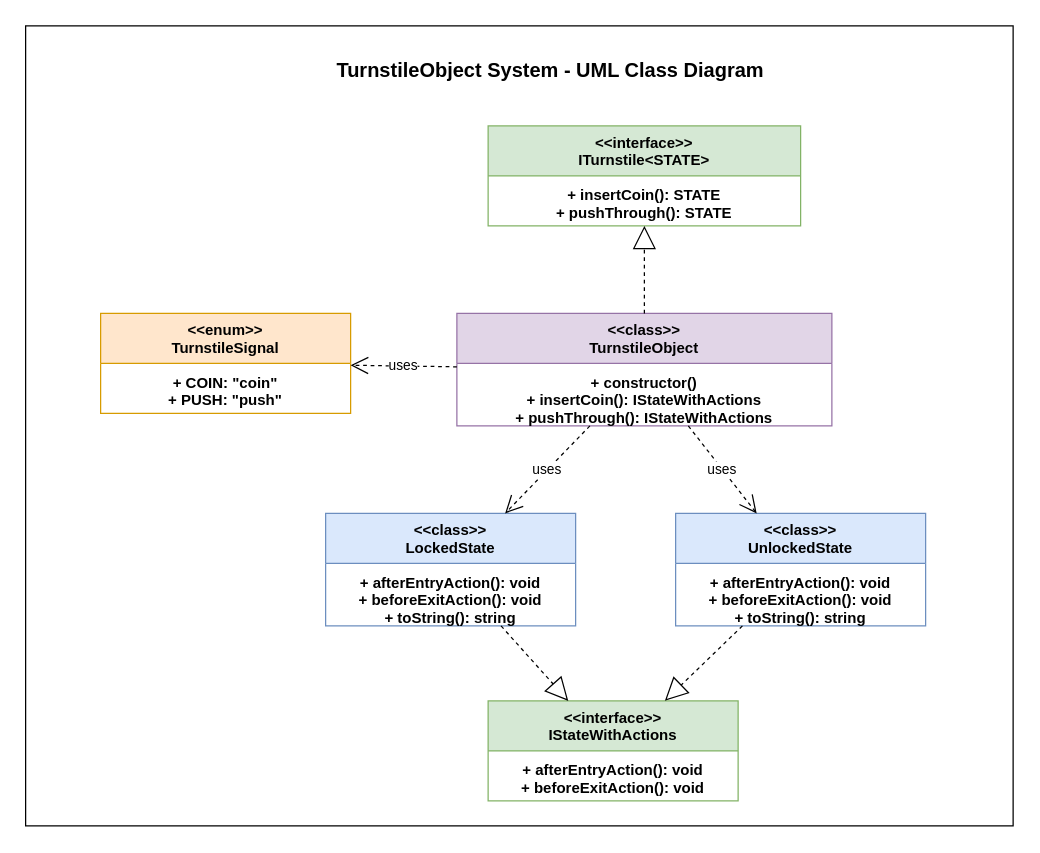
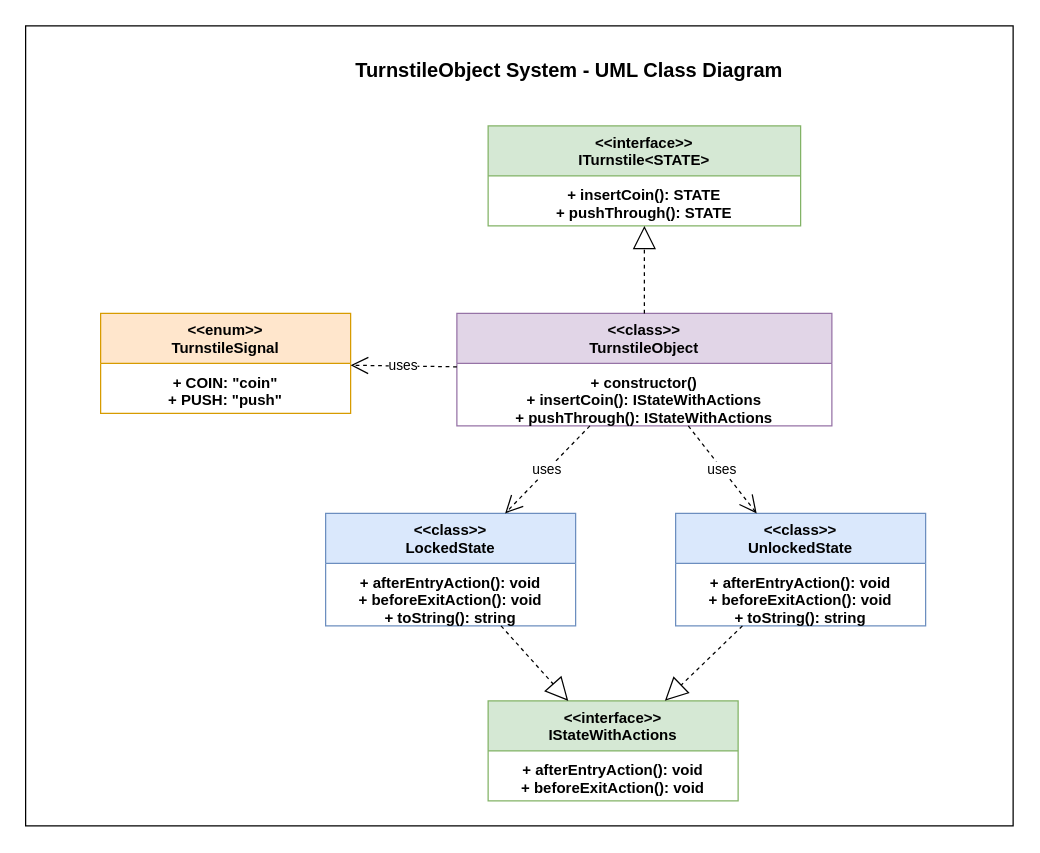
- <mxCell id="15" value="TurnstileObject System - UML Class Diagram" style="text;strokeColor=none;align=center;fillColor=none;html=1;verticalAlign=middle;whiteSpace=wrap;rounded=0;fontSize=16;fontStyle=1;" parent="1" vertex="1"><mxGeometry x="240" y="40" width="400" height="30" as="geometry" /></mxCell>
+ <mxCell id="15" value="TurnstileObject System - UML Class Diagram" style="text;strokeColor=none;align=center;fillColor=none;html=1;verticalAlign=middle;whiteSpace=wrap;rounded=0;fontSize=16;fontStyle=1;" parent="1" vertex="1"><mxGeometry x="255" y="40" width="400" height="30" as="geometry" /></mxCell>
